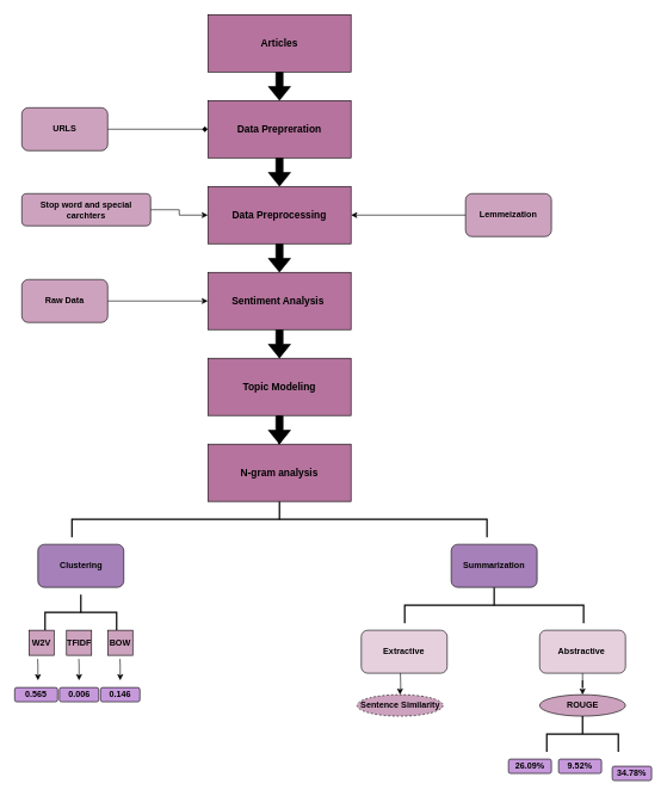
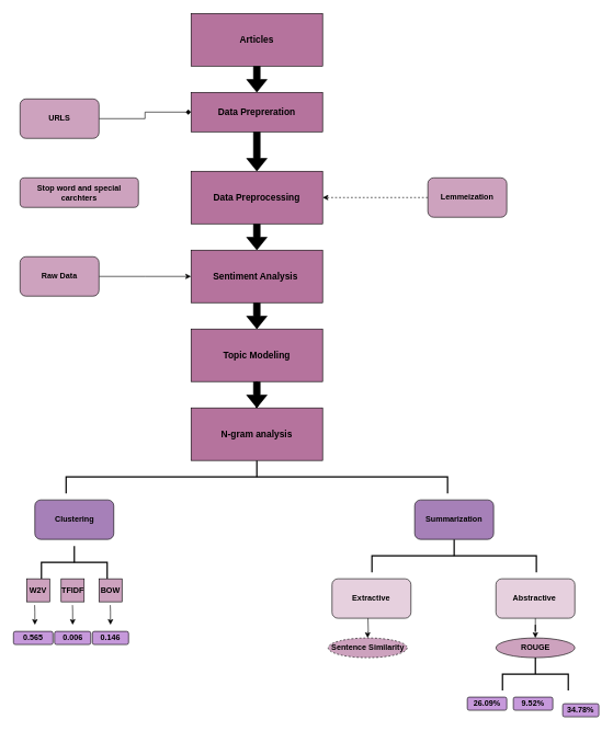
- <mxCell id="5" value="&lt;font style=&quot;font-size: 14px;&quot;&gt;&lt;b&gt;Data Prepreration&lt;/b&gt;&lt;/font&gt;" style="rounded=0;whiteSpace=wrap;html=1;fillColor=#B5739D;" vertex="1" parent="1"><mxGeometry x="290" y="140" width="200" height="80" as="geometry" /></mxCell>
+ <mxCell id="5" value="&lt;font style=&quot;font-size: 14px;&quot;&gt;&lt;b&gt;Data Prepreration&lt;/b&gt;&lt;/font&gt;" style="rounded=0;whiteSpace=wrap;html=1;fillColor=#B5739D;" vertex="1" parent="1"><mxGeometry x="290" y="140" width="200" height="60" as="geometry" /></mxCell>
- <mxCell id="6" style="edgeStyle=orthogonalEdgeStyle;rounded=0;orthogonalLoop=1;jettySize=auto;html=1;fillColor=#7EA6E0;entryX=0;entryY=0.5;entryDx=0;entryDy=0;" edge="1" parent="1" source="27" target="8"><mxGeometry relative="1" as="geometry" /></mxCell>
- <mxCell id="7" style="edgeStyle=orthogonalEdgeStyle;rounded=0;orthogonalLoop=1;jettySize=auto;html=1;fillColor=#7EA6E0;entryX=1;entryY=0.5;entryDx=0;entryDy=0;" edge="1" parent="1" source="28" target="8"><mxGeometry relative="1" as="geometry" /></mxCell>
+ <mxCell id="7" style="edgeStyle=orthogonalEdgeStyle;rounded=0;orthogonalLoop=1;jettySize=auto;html=1;fillColor=#7EA6E0;entryX=1;entryY=0.5;entryDx=0;entryDy=0;dashed=1;" edge="1" parent="1" source="28" target="8"><mxGeometry relative="1" as="geometry" /></mxCell>
